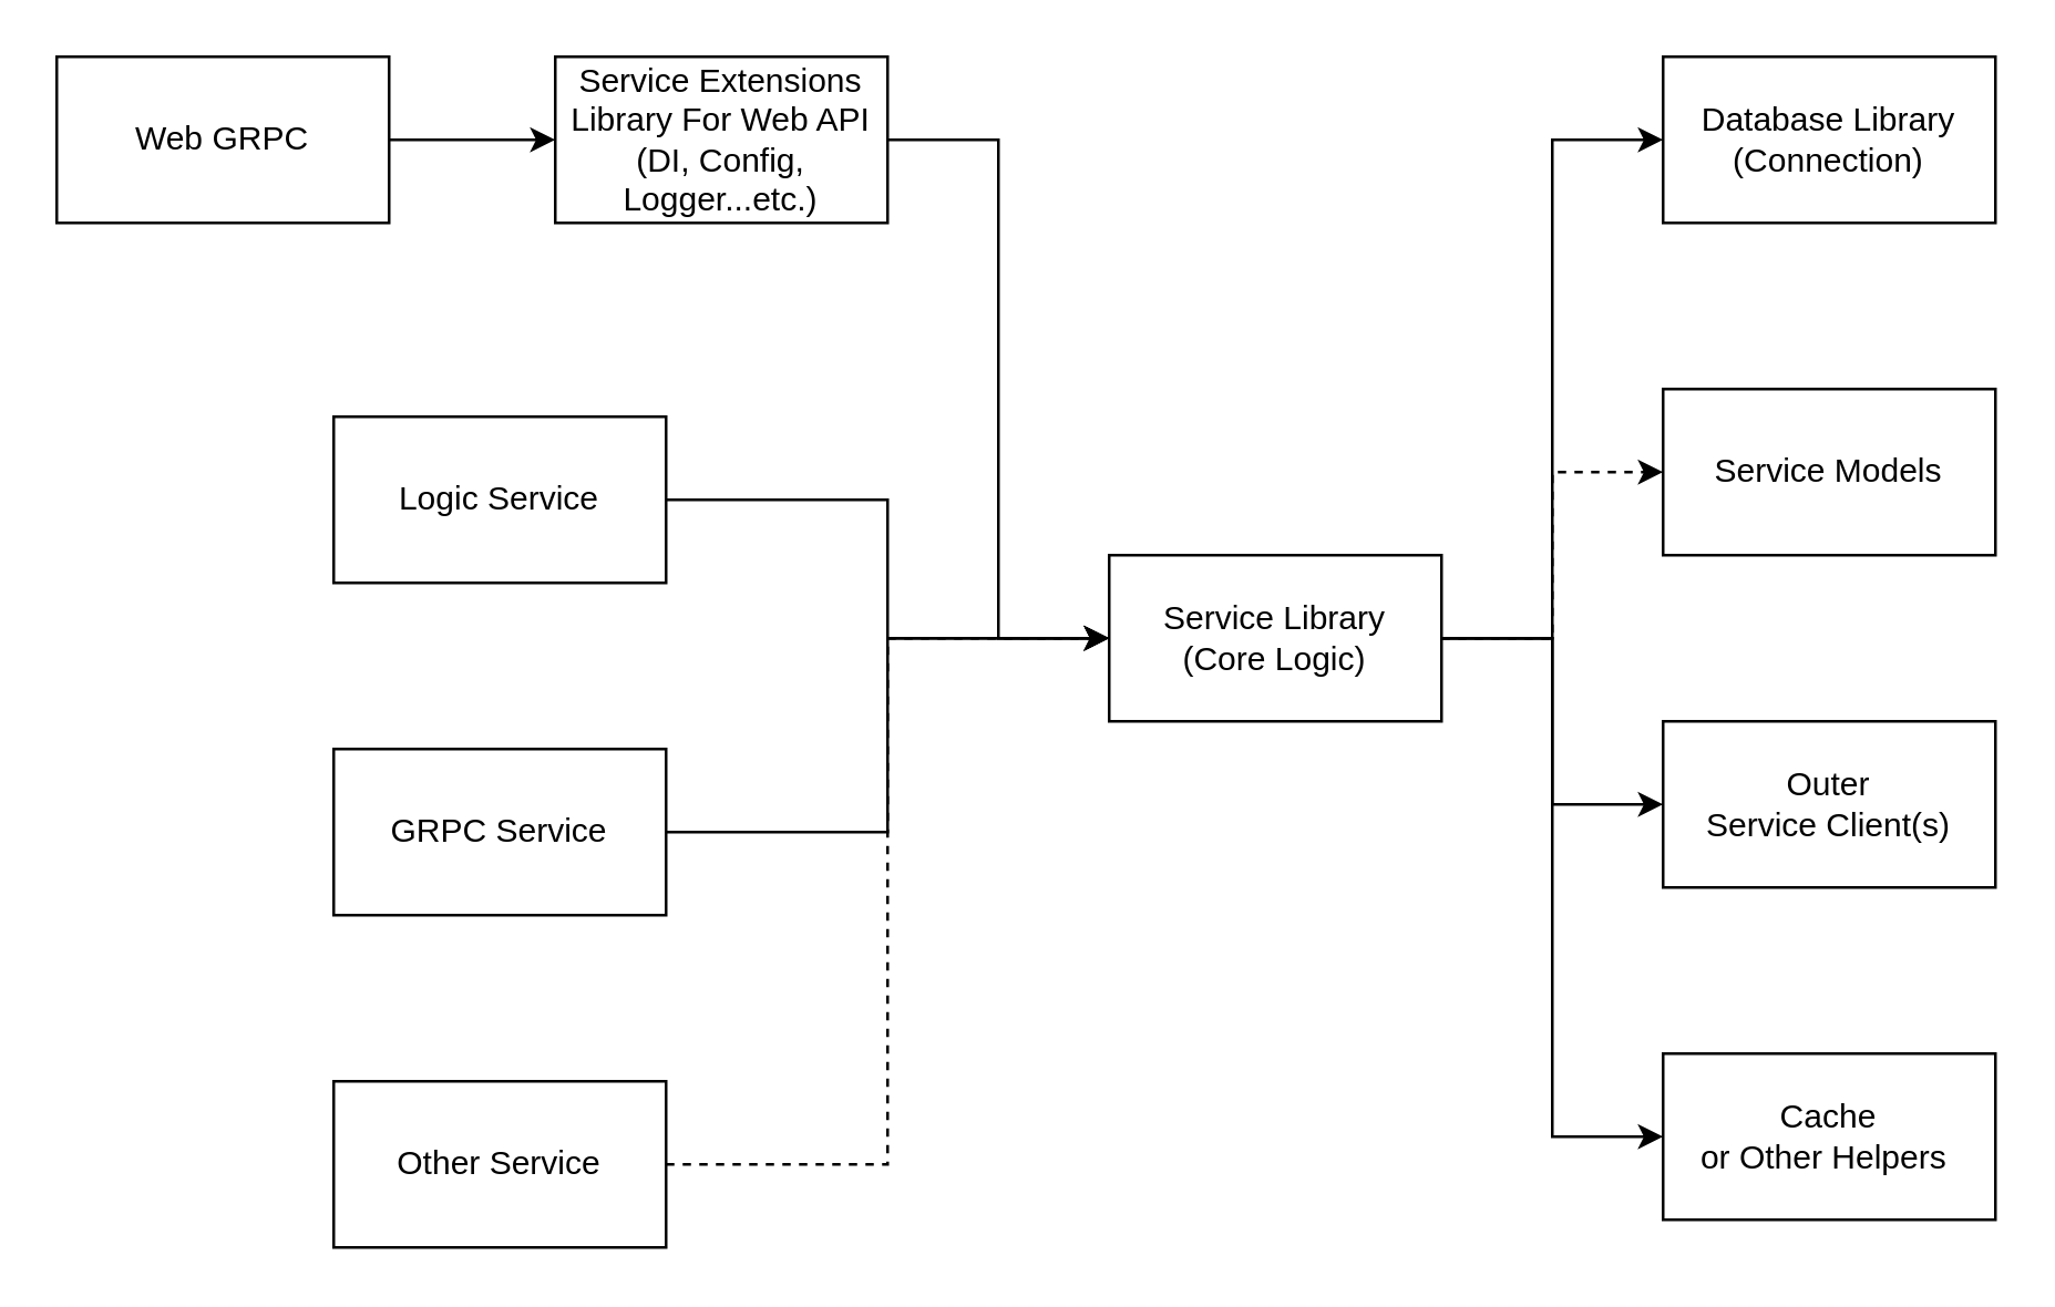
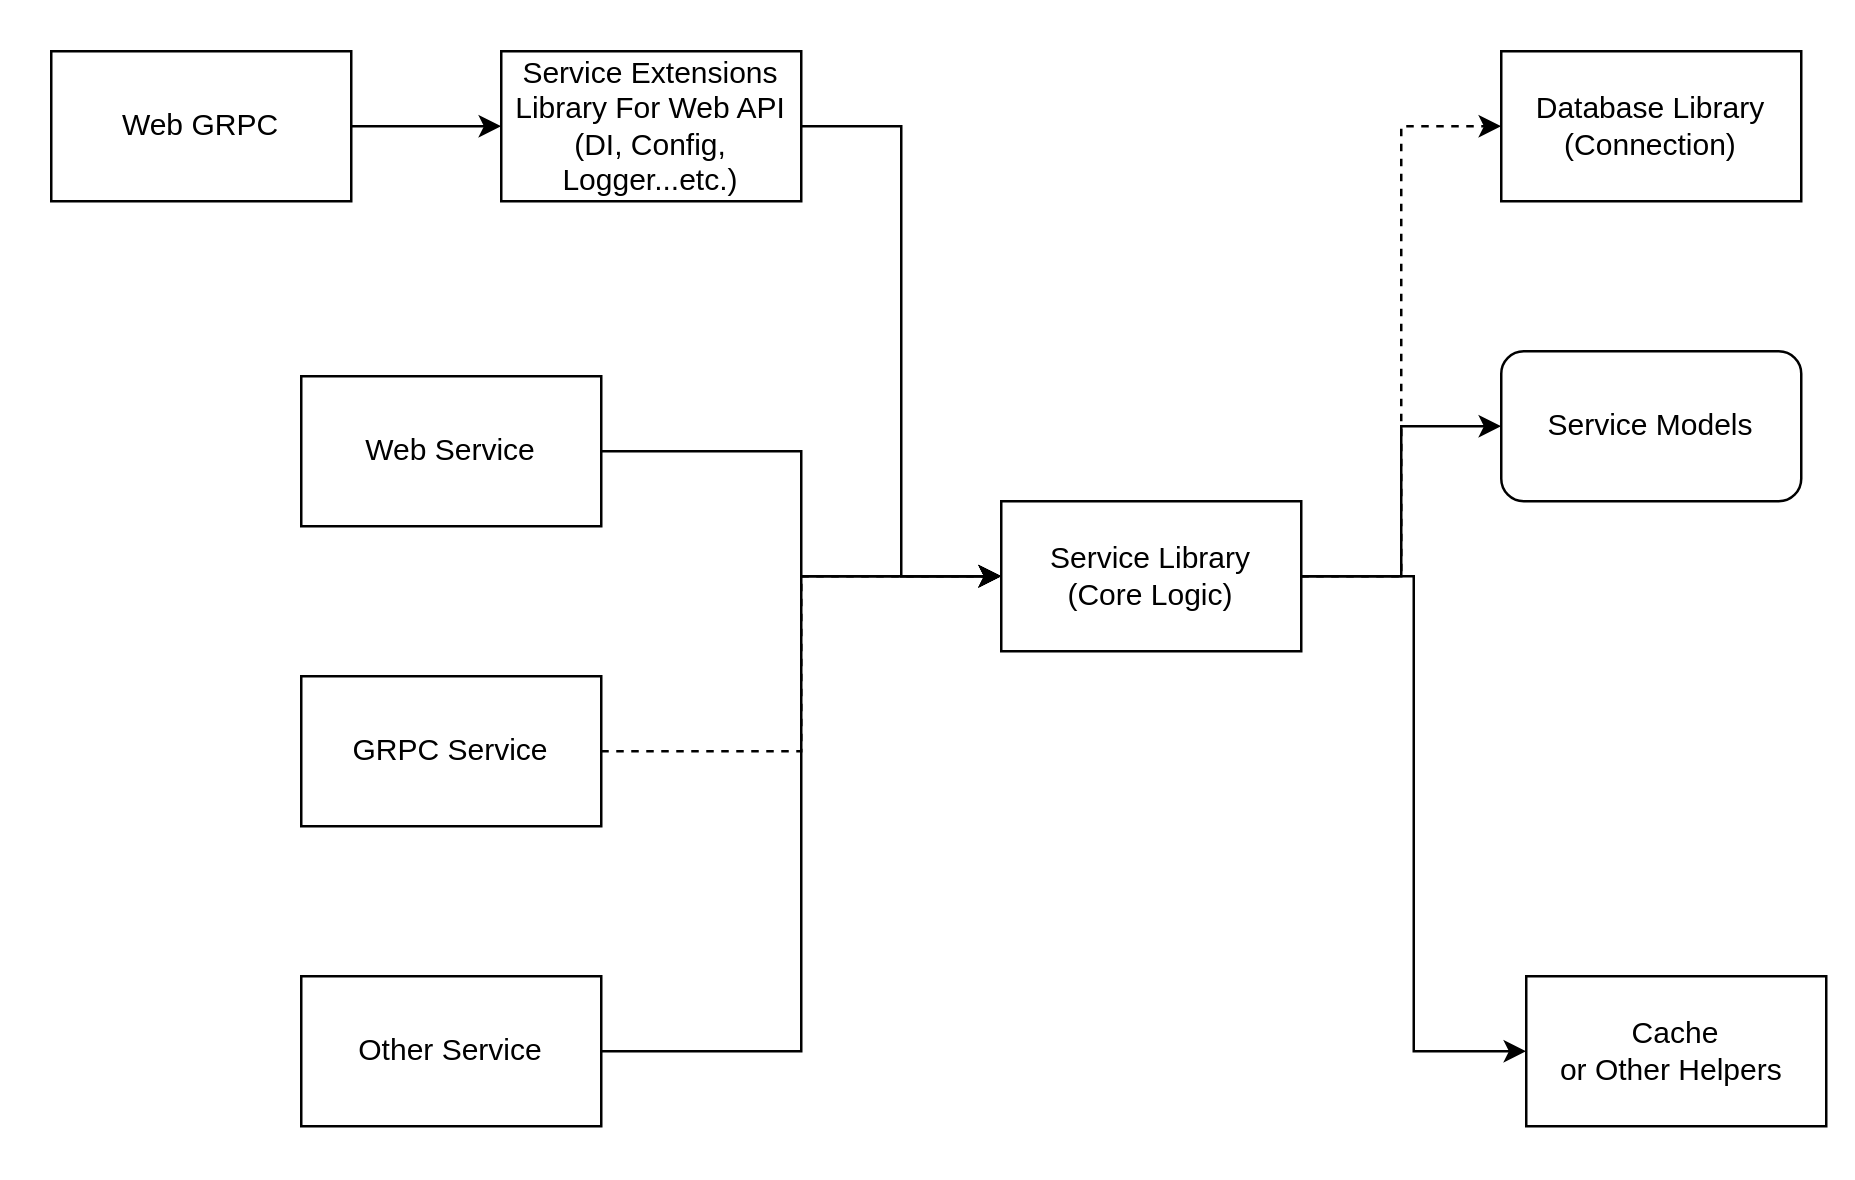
- <mxCell id="8" style="edgeStyle=orthogonalEdgeStyle;rounded=0;orthogonalLoop=1;jettySize=auto;html=1;entryX=0;entryY=0.5;entryDx=0;entryDy=0;" parent="1" source="12" target="13" edge="1"><mxGeometry relative="1" as="geometry" /></mxCell>
+ <mxCell id="8" style="edgeStyle=orthogonalEdgeStyle;rounded=0;orthogonalLoop=1;jettySize=auto;html=1;entryX=0;entryY=0.5;entryDx=0;entryDy=0;dashed=1;" parent="1" source="12" target="13" edge="1"><mxGeometry relative="1" as="geometry" /></mxCell>
- <mxCell id="10" style="edgeStyle=orthogonalEdgeStyle;rounded=0;orthogonalLoop=1;jettySize=auto;html=1;entryX=0;entryY=0.5;entryDx=0;entryDy=0;dashed=1;" parent="1" source="12" target="16" edge="1"><mxGeometry relative="1" as="geometry" /></mxCell>
+ <mxCell id="10" style="edgeStyle=orthogonalEdgeStyle;rounded=0;orthogonalLoop=1;jettySize=auto;html=1;entryX=0;entryY=0.5;entryDx=0;entryDy=0;" parent="1" source="12" target="16" edge="1"><mxGeometry relative="1" as="geometry" /></mxCell>
- <mxCell id="16" value="Service Models" style="rounded=0;whiteSpace=wrap;html=1;" parent="1" vertex="1"><mxGeometry x="600" y="140" width="120" height="60" as="geometry" /></mxCell>
+ <mxCell id="16" value="Service Models" style="whiteSpace=wrap;html=1;rounded=1;" parent="1" vertex="1"><mxGeometry x="600" y="140" width="120" height="60" as="geometry" /></mxCell>
- <mxCell id="5" value="Logic Service" style="rounded=0;whiteSpace=wrap;html=1;" parent="1" vertex="1"><mxGeometry x="120" y="150" width="120" height="60" as="geometry" /></mxCell>
+ <mxCell id="5" value="Web Service" style="rounded=0;whiteSpace=wrap;html=1;" parent="1" vertex="1"><mxGeometry x="120" y="150" width="120" height="60" as="geometry" /></mxCell>
- <mxCell id="9" style="edgeStyle=orthogonalEdgeStyle;rounded=0;orthogonalLoop=1;jettySize=auto;html=1;entryX=0;entryY=0.5;entryDx=0;entryDy=0;" parent="1" source="12" target="14" edge="1"><mxGeometry relative="1" as="geometry" /></mxCell>
- <mxCell id="14" value="Outer&lt;br&gt;Service Client(s)" style="rounded=0;whiteSpace=wrap;html=1;" parent="1" vertex="1"><mxGeometry x="600" y="260" width="120" height="60" as="geometry" /></mxCell>
- <mxCell id="6" style="edgeStyle=orthogonalEdgeStyle;rounded=0;orthogonalLoop=1;jettySize=auto;html=1;entryX=0;entryY=0.5;entryDx=0;entryDy=0;" edge="1" parent="1" source="7" target="12"><mxGeometry relative="1" as="geometry" /></mxCell>
+ <mxCell id="6" style="edgeStyle=orthogonalEdgeStyle;rounded=0;orthogonalLoop=1;jettySize=auto;html=1;entryX=0;entryY=0.5;entryDx=0;entryDy=0;dashed=1;" edge="1" parent="1" source="7" target="12"><mxGeometry relative="1" as="geometry" /></mxCell>
- <mxCell id="19" style="edgeStyle=orthogonalEdgeStyle;rounded=0;orthogonalLoop=1;jettySize=auto;html=1;entryX=0;entryY=0.5;entryDx=0;entryDy=0;dashed=1;" edge="1" parent="1" source="20" target="12"><mxGeometry relative="1" as="geometry" /></mxCell>
+ <mxCell id="19" style="edgeStyle=orthogonalEdgeStyle;rounded=0;orthogonalLoop=1;jettySize=auto;html=1;entryX=0;entryY=0.5;entryDx=0;entryDy=0;" edge="1" parent="1" source="20" target="12"><mxGeometry relative="1" as="geometry" /></mxCell>
- <mxCell id="15" value="Cache&lt;br&gt;or Other Helpers&amp;nbsp;" style="rounded=0;whiteSpace=wrap;html=1;" parent="1" vertex="1"><mxGeometry x="600" y="380" width="120" height="60" as="geometry" /></mxCell>
+ <mxCell id="15" value="Cache&lt;br&gt;or Other Helpers&amp;nbsp;" style="rounded=0;whiteSpace=wrap;html=1;" parent="1" vertex="1"><mxGeometry x="610" y="390" width="120" height="60" as="geometry" /></mxCell>
